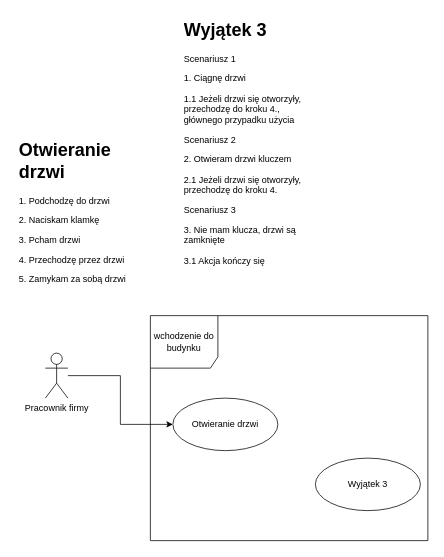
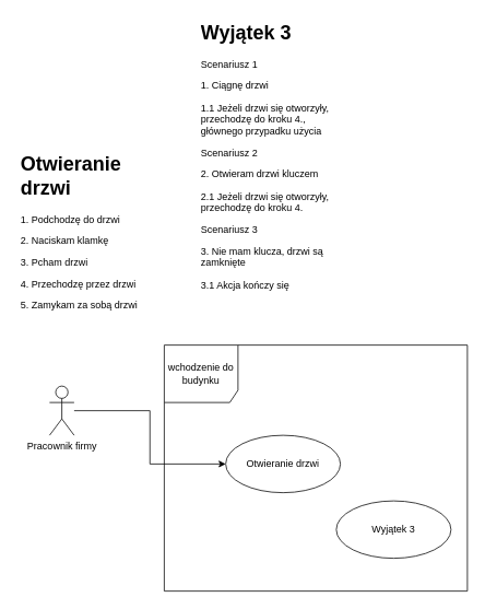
- <mxCell id="5" value="Otwieranie drzwi" style="ellipse;whiteSpace=wrap;html=1;" vertex="1" parent="1"><mxGeometry x="230" y="530" width="140" height="70" as="geometry" /></mxCell>
+ <mxCell id="5" value="Otwieranie drzwi" style="ellipse;whiteSpace=wrap;html=1;" vertex="1" parent="1"><mxGeometry x="275" y="530" width="140" height="70" as="geometry" /></mxCell>
- <mxCell id="6" value="Wyjątek 3" style="ellipse;whiteSpace=wrap;html=1;" vertex="1" parent="1"><mxGeometry x="420" y="610" width="140" height="70" as="geometry" /></mxCell>
+ <mxCell id="6" value="Wyjątek 3" style="ellipse;whiteSpace=wrap;html=1;" vertex="1" parent="1"><mxGeometry x="410" y="610" width="140" height="70" as="geometry" /></mxCell>
